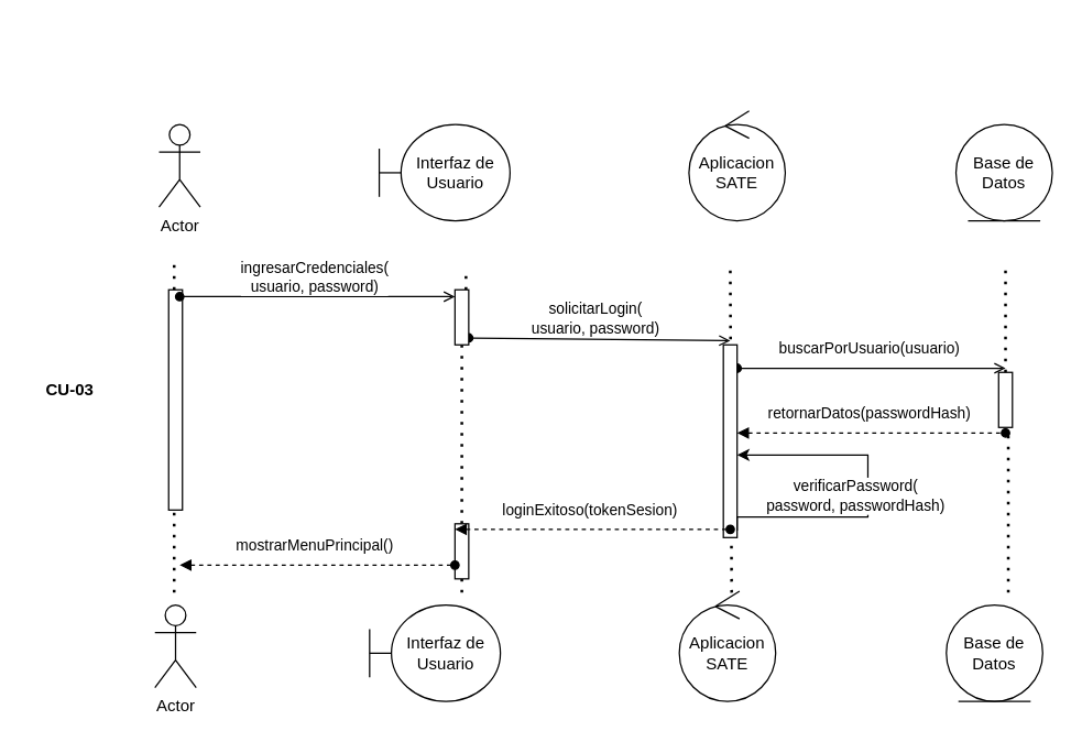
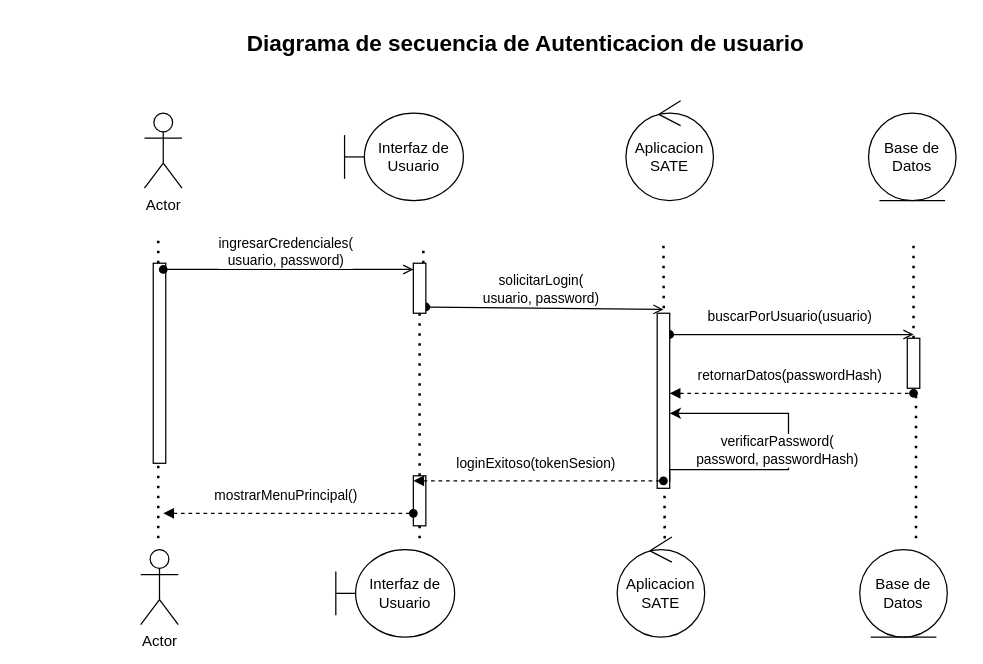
+ <mxCell id="26" value="&lt;font face=&quot;Helvetica&quot; style=&quot;color: rgb(0, 0, 0);&quot;&gt;&lt;b&gt;Diagrama de secuencia de Autenticacion de usuario&lt;/b&gt;&lt;/font&gt;" style="text;html=1;align=center;verticalAlign=middle;whiteSpace=wrap;rounded=0;fontSize=18;" parent="1" vertex="1"><mxGeometry x="120" width="600" height="30" as="geometry" y="20" /></mxCell>
- <mxCell id="27" value="CU-03" style="text;html=1;align=center;verticalAlign=middle;resizable=0;points=[];autosize=1;strokeColor=none;fillColor=none;fontStyle=1" parent="1" vertex="1"><mxGeometry x="20" y="268" width="60" height="30" as="geometry" /></mxCell>
